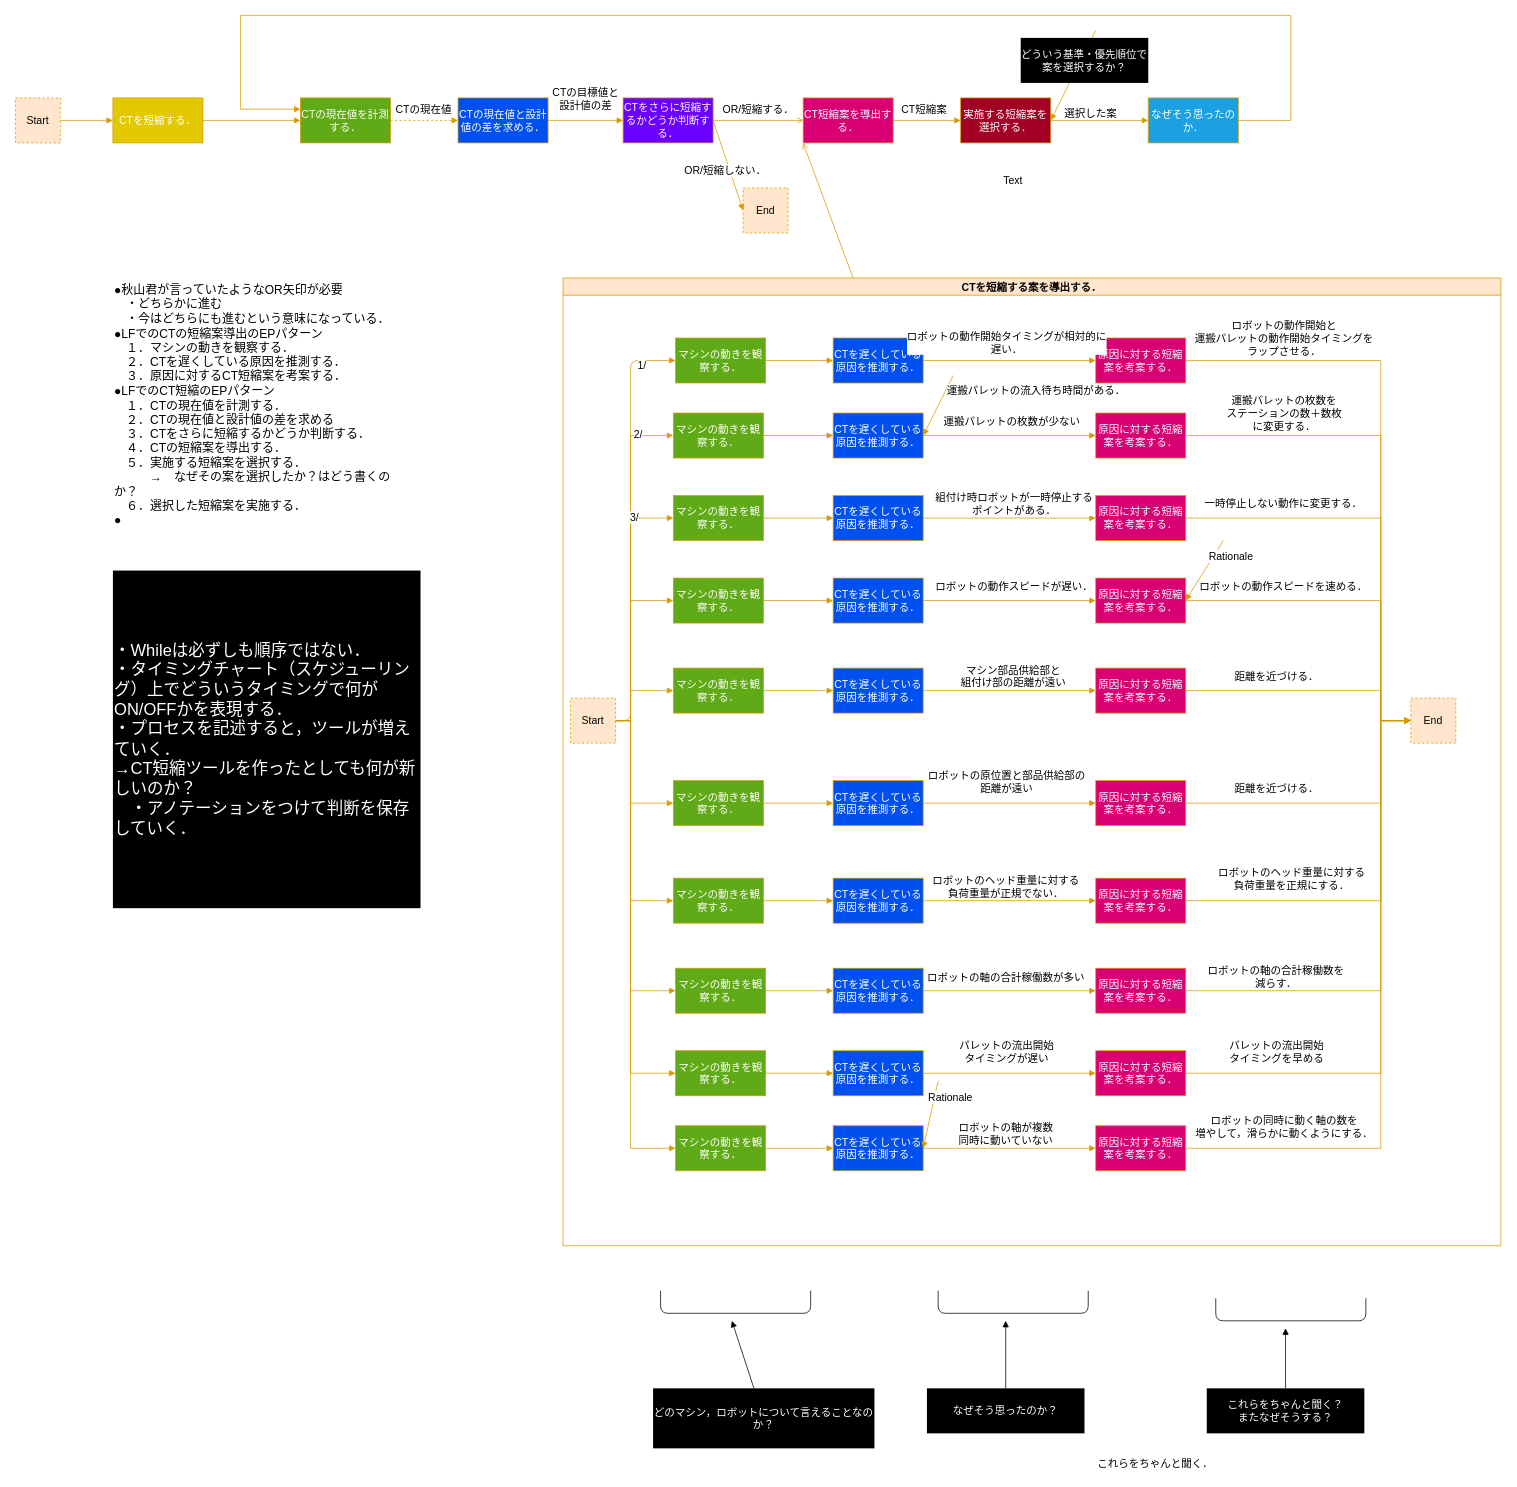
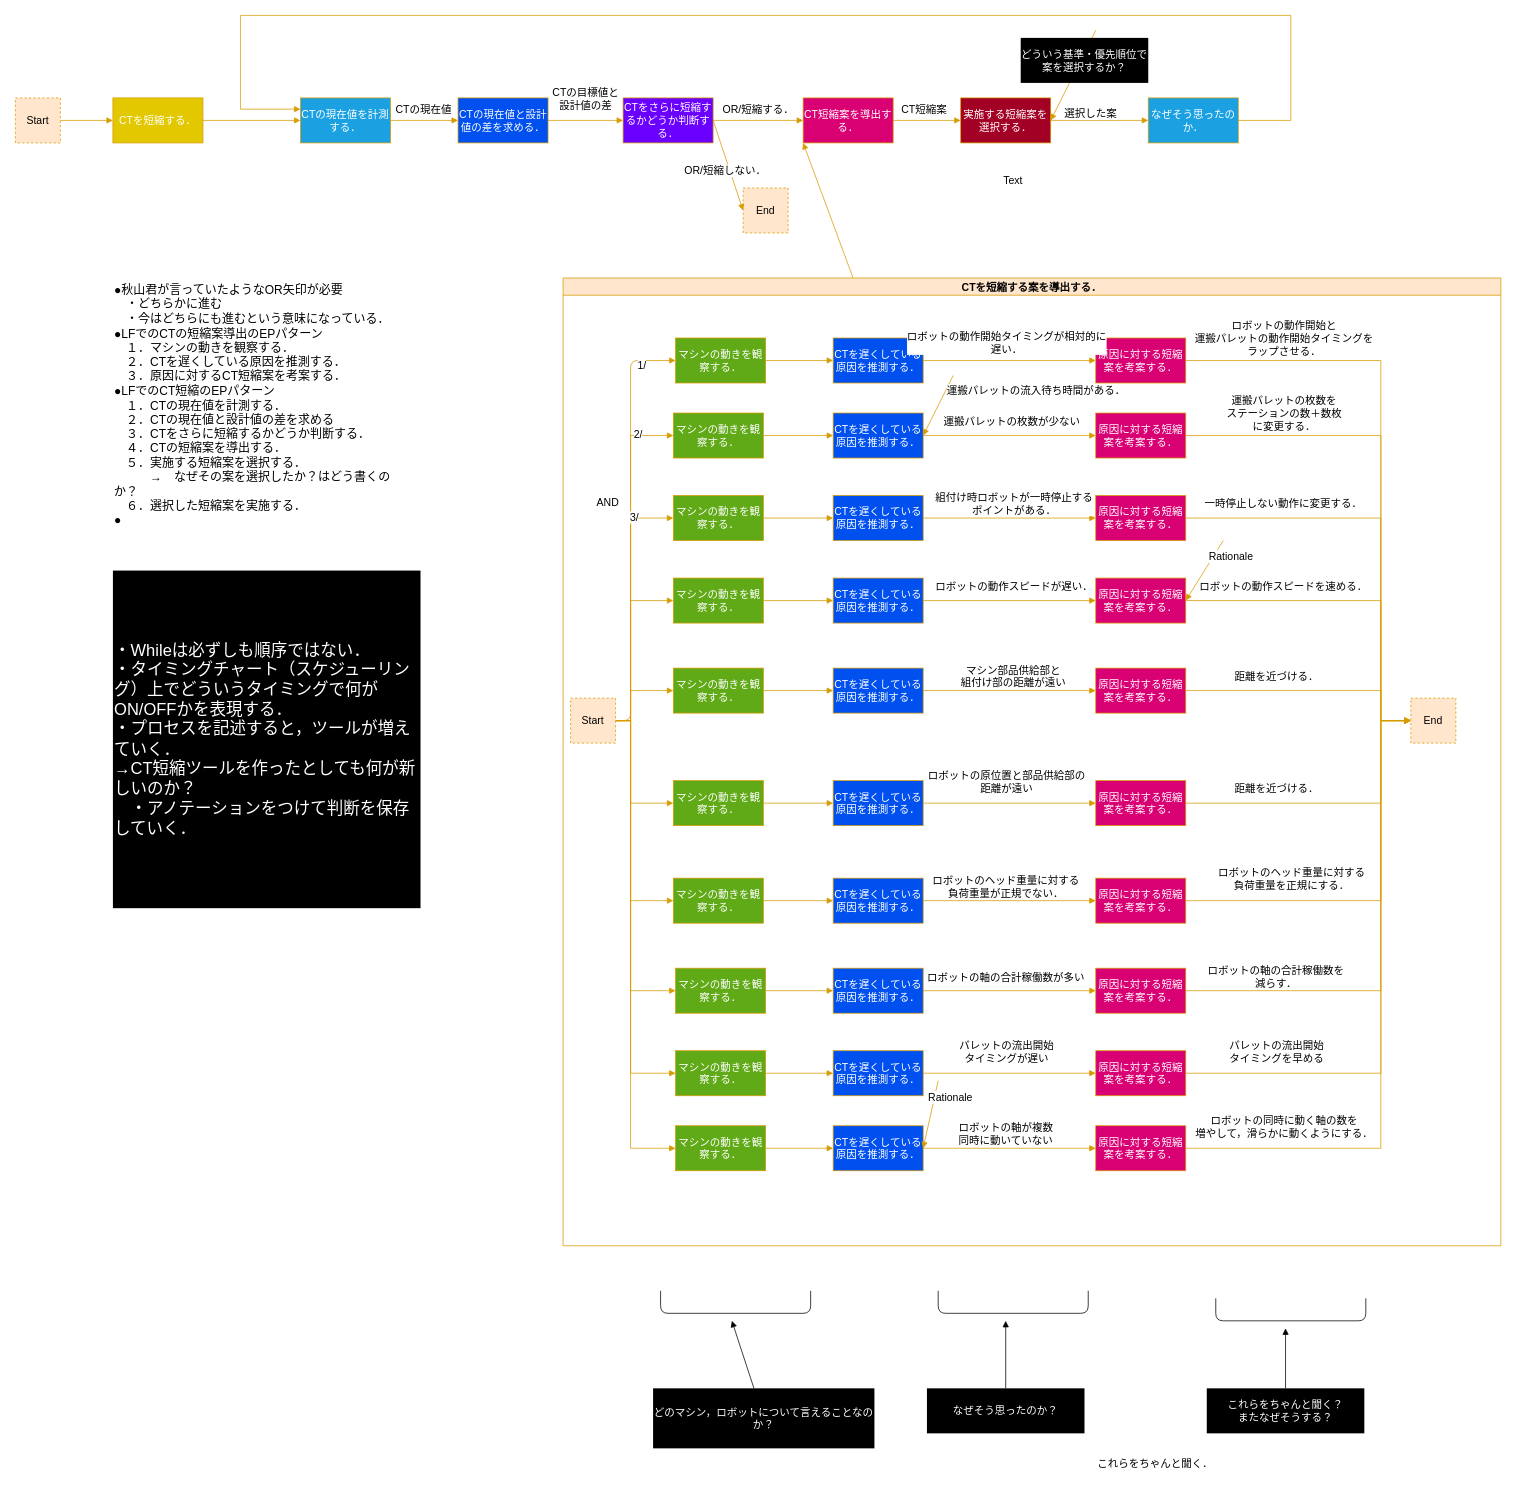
- <mxCell id="4" value="CTの現在値を計測する．" style="rounded=0;whiteSpace=wrap;html=1;pd3layer=topic;pd3type=action;pd3action=ECCD;fillColor=#60a917;strokeColor=#d79b00;fontColor=#ffffff;fontSize=14;" parent="1" vertex="1"><mxGeometry x="400" y="130" width="120" height="60" as="geometry" /></mxCell>
+ <mxCell id="4" value="CTの現在値を計測する．" style="rounded=0;whiteSpace=wrap;html=1;pd3layer=topic;pd3type=action;pd3action=ECCD;fillColor=#1ba1e2;strokeColor=#d79b00;fontColor=#ffffff;fontSize=14;" parent="1" vertex="1"><mxGeometry x="400" y="130" width="120" height="60" as="geometry" /></mxCell>
- <mxCell id="2" value="" style="edgeStyle=none;rounded=0;orthogonalLoop=0;jettySize=auto;html=1;pd3layer=topic;fillColor=#60a917;strokeColor=#d79b00;pd3type=arrow;endArrow=block;entryX=0;entryY=0.5;entryDx=0;entryDy=0;fontSize=14;dashed=1;" parent="1" source="4" target="7" edge="1"><mxGeometry relative="1" as="geometry"><mxPoint x="620" y="160" as="targetPoint" /></mxGeometry></mxCell>
+ <mxCell id="2" value="" style="edgeStyle=none;rounded=0;orthogonalLoop=0;jettySize=auto;html=1;pd3layer=topic;fillColor=#60a917;strokeColor=#d79b00;pd3type=arrow;endArrow=block;entryX=0;entryY=0.5;entryDx=0;entryDy=0;fontSize=14;" parent="1" source="4" target="7" edge="1"><mxGeometry relative="1" as="geometry"><mxPoint x="620" y="160" as="targetPoint" /></mxGeometry></mxCell>
- <mxCell id="10" value="" style="edgeStyle=none;rounded=1;orthogonalLoop=0;jettySize=auto;html=1;pd3layer=topic;fillColor=#6a00ff;strokeColor=#d79b00;pd3type=arrow;endArrow=open;jumpStyle=none;shadow=0;fontSize=14;" parent="1" source="12" target="15" edge="1"><mxGeometry relative="1" as="geometry" /></mxCell>
+ <mxCell id="10" value="" style="edgeStyle=none;rounded=1;orthogonalLoop=0;jettySize=auto;html=1;pd3layer=topic;fillColor=#6a00ff;strokeColor=#d79b00;pd3type=arrow;endArrow=block;jumpStyle=none;shadow=0;fontSize=14;" parent="1" source="12" target="15" edge="1"><mxGeometry relative="1" as="geometry" /></mxCell>
- <mxCell id="24" style="rounded=0;orthogonalLoop=0;jettySize=auto;html=1;pd3layer=topic;pd3type=arrow;fillColor=#ffe6cc;strokeColor=#d79b00;entryX=0;entryY=1;entryDx=0;entryDy=0;endArrow=open;fontSize=14;" parent="1" source="25" target="15" edge="1"><mxGeometry relative="1" as="geometry" /></mxCell>
+ <mxCell id="24" style="rounded=0;orthogonalLoop=0;jettySize=auto;html=1;pd3layer=topic;pd3type=arrow;fillColor=#ffe6cc;strokeColor=#d79b00;entryX=0;entryY=1;entryDx=0;entryDy=0;endArrow=block;fontSize=14;" parent="1" source="25" target="15" edge="1"><mxGeometry relative="1" as="geometry" /></mxCell>
+ <mxCell id="122" value="AND" style="text;html=1;rounded=0;whiteSpace=wrap;align=center;verticalAlign=middle;strokeColor=none;fillColor=none;pd3layer=topic;fontSize=14;" vertex="1" parent="25"><mxGeometry x="40" y="290" width="40" height="20" as="geometry" /></mxCell>
